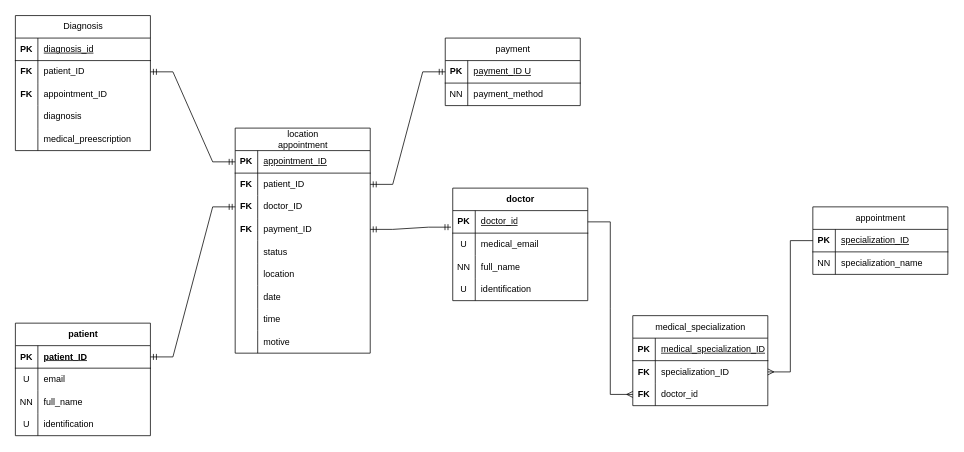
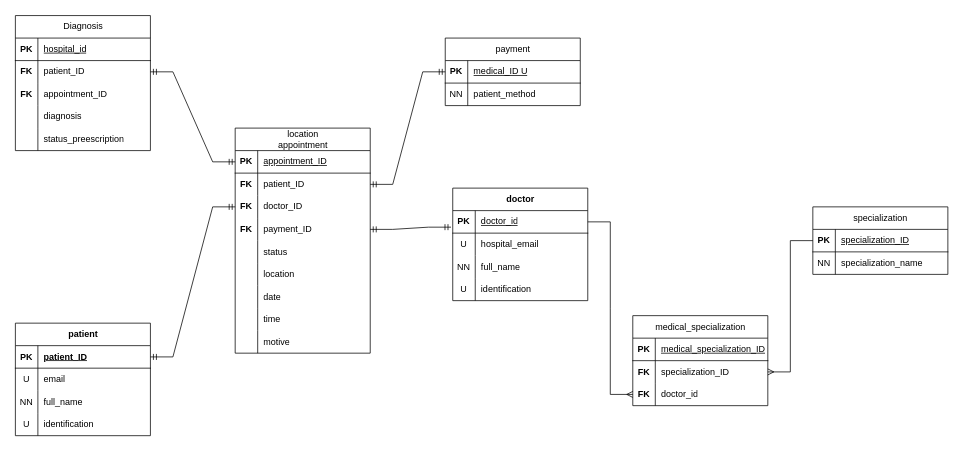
- <mxCell id="83" value="&lt;span style=&quot;font-weight: 400; text-align: center;&quot;&gt;diagnosis_id&lt;/span&gt;" style="shape=partialRectangle;connectable=0;fillColor=none;top=0;left=0;bottom=0;right=0;align=left;spacingLeft=6;fontStyle=5;overflow=hidden;whiteSpace=wrap;html=1;" vertex="1" parent="81"><mxGeometry x="30" width="150" height="30" as="geometry"><mxRectangle width="150" height="30" as="alternateBounds" /></mxGeometry></mxCell>
+ <mxCell id="83" value="&lt;span style=&quot;font-weight: 400; text-align: center;&quot;&gt;hospital_id&lt;/span&gt;" style="shape=partialRectangle;connectable=0;fillColor=none;top=0;left=0;bottom=0;right=0;align=left;spacingLeft=6;fontStyle=5;overflow=hidden;whiteSpace=wrap;html=1;" vertex="1" parent="81"><mxGeometry x="30" width="150" height="30" as="geometry"><mxRectangle width="150" height="30" as="alternateBounds" /></mxGeometry></mxCell>
- <mxCell id="48" value="&lt;span style=&quot;font-weight: 400; text-align: center;&quot;&gt;payment_ID U&lt;/span&gt;" style="shape=partialRectangle;connectable=0;fillColor=none;top=0;left=0;bottom=0;right=0;align=left;spacingLeft=6;fontStyle=5;overflow=hidden;whiteSpace=wrap;html=1;" vertex="1" parent="46"><mxGeometry x="30" width="150" height="30" as="geometry"><mxRectangle width="150" height="30" as="alternateBounds" /></mxGeometry></mxCell>
+ <mxCell id="48" value="&lt;span style=&quot;font-weight: 400; text-align: center;&quot;&gt;medical_ID U&lt;/span&gt;" style="shape=partialRectangle;connectable=0;fillColor=none;top=0;left=0;bottom=0;right=0;align=left;spacingLeft=6;fontStyle=5;overflow=hidden;whiteSpace=wrap;html=1;" vertex="1" parent="46"><mxGeometry x="30" width="150" height="30" as="geometry"><mxRectangle width="150" height="30" as="alternateBounds" /></mxGeometry></mxCell>
- <mxCell id="51" value="&lt;span style=&quot;text-align: center;&quot;&gt;payment_method&lt;/span&gt;" style="shape=partialRectangle;connectable=0;fillColor=none;top=0;left=0;bottom=0;right=0;align=left;spacingLeft=6;overflow=hidden;whiteSpace=wrap;html=1;" vertex="1" parent="49"><mxGeometry x="30" width="150" height="30" as="geometry"><mxRectangle width="150" height="30" as="alternateBounds" /></mxGeometry></mxCell>
+ <mxCell id="51" value="&lt;span style=&quot;text-align: center;&quot;&gt;patient_method&lt;/span&gt;" style="shape=partialRectangle;connectable=0;fillColor=none;top=0;left=0;bottom=0;right=0;align=left;spacingLeft=6;overflow=hidden;whiteSpace=wrap;html=1;" vertex="1" parent="49"><mxGeometry x="30" width="150" height="30" as="geometry"><mxRectangle width="150" height="30" as="alternateBounds" /></mxGeometry></mxCell>
- <mxCell id="95" value="&lt;span style=&quot;text-align: center;&quot;&gt;medical_preescription&lt;/span&gt;" style="shape=partialRectangle;connectable=0;fillColor=none;top=0;left=0;bottom=0;right=0;align=left;spacingLeft=6;overflow=hidden;whiteSpace=wrap;html=1;" vertex="1" parent="93"><mxGeometry x="30" width="150" height="30" as="geometry"><mxRectangle width="150" height="30" as="alternateBounds" /></mxGeometry></mxCell>
+ <mxCell id="95" value="&lt;span style=&quot;text-align: center;&quot;&gt;status_preescription&lt;/span&gt;" style="shape=partialRectangle;connectable=0;fillColor=none;top=0;left=0;bottom=0;right=0;align=left;spacingLeft=6;overflow=hidden;whiteSpace=wrap;html=1;" vertex="1" parent="93"><mxGeometry x="30" width="150" height="30" as="geometry"><mxRectangle width="150" height="30" as="alternateBounds" /></mxGeometry></mxCell>
- <mxCell id="28" value="&lt;span style=&quot;font-weight: 400; text-wrap-mode: wrap;&quot;&gt;appointment&lt;/span&gt;" style="shape=table;startSize=30;container=1;collapsible=1;childLayout=tableLayout;fixedRows=1;rowLines=0;fontStyle=1;align=center;resizeLast=1;html=1;" vertex="1" parent="1"><mxGeometry x="1083" y="275" width="180" height="90" as="geometry" /></mxCell>
+ <mxCell id="28" value="&lt;span style=&quot;font-weight: 400; text-wrap-mode: wrap;&quot;&gt;specialization&lt;/span&gt;" style="shape=table;startSize=30;container=1;collapsible=1;childLayout=tableLayout;fixedRows=1;rowLines=0;fontStyle=1;align=center;resizeLast=1;html=1;" vertex="1" parent="1"><mxGeometry x="1083" y="275" width="180" height="90" as="geometry" /></mxCell>
- <mxCell id="21" value="medical_email" style="shape=partialRectangle;connectable=0;fillColor=none;top=0;left=0;bottom=0;right=0;align=left;spacingLeft=6;overflow=hidden;whiteSpace=wrap;html=1;" vertex="1" parent="19"><mxGeometry x="30" width="150" height="30" as="geometry"><mxRectangle width="150" height="30" as="alternateBounds" /></mxGeometry></mxCell>
+ <mxCell id="21" value="hospital_email" style="shape=partialRectangle;connectable=0;fillColor=none;top=0;left=0;bottom=0;right=0;align=left;spacingLeft=6;overflow=hidden;whiteSpace=wrap;html=1;" vertex="1" parent="19"><mxGeometry x="30" width="150" height="30" as="geometry"><mxRectangle width="150" height="30" as="alternateBounds" /></mxGeometry></mxCell>
